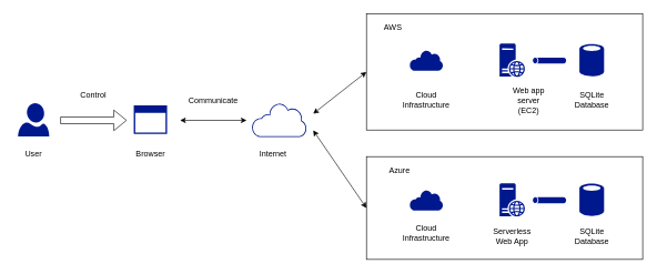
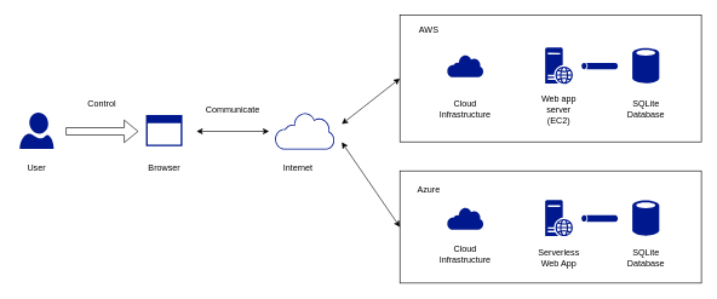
- <mxCell id="18" value="Web app server (EC2)" style="text;html=1;strokeColor=none;fillColor=none;align=center;verticalAlign=middle;whiteSpace=wrap;rounded=0;" vertex="1" parent="1"><mxGeometry x="764" y="124.5" width="60" height="50" as="geometry" /></mxCell>
+ <mxCell id="18" value="Web app server (EC2)" style="text;html=1;strokeColor=none;fillColor=none;align=center;verticalAlign=middle;whiteSpace=wrap;rounded=0;" vertex="1" parent="1"><mxGeometry x="739" y="124.5" width="60" height="50" as="geometry" /></mxCell>
- <mxCell id="23" value="Azure" style="text;html=1;strokeColor=none;fillColor=none;align=center;verticalAlign=middle;whiteSpace=wrap;rounded=0;" vertex="1" parent="1"><mxGeometry x="570" y="240.5" width="60" height="30" as="geometry" /></mxCell>
+ <mxCell id="23" value="Azure" style="text;html=1;strokeColor=none;fillColor=none;align=center;verticalAlign=middle;whiteSpace=wrap;rounded=0;" vertex="1" parent="1"><mxGeometry x="560" y="245.5" width="60" height="30" as="geometry" /></mxCell>
